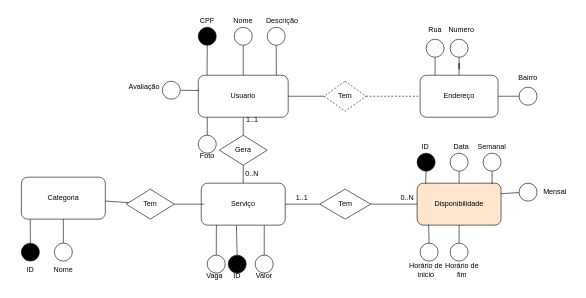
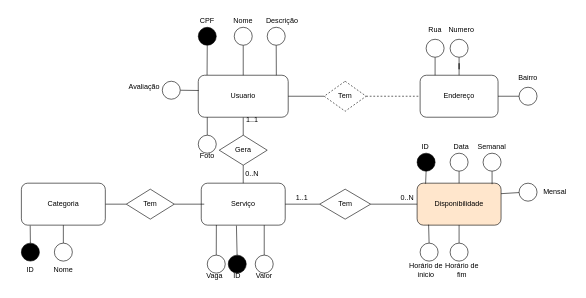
- <mxCell id="71" value="Categoria" style="rounded=1;whiteSpace=wrap;html=1;fillColor=#FFFFFF;" vertex="1" parent="1"><mxGeometry x="35" y="295" width="140" height="70" as="geometry" /></mxCell>
+ <mxCell id="71" value="Categoria" style="rounded=1;whiteSpace=wrap;html=1;fillColor=#FFFFFF;" vertex="1" parent="1"><mxGeometry x="35" y="305" width="140" height="70" as="geometry" /></mxCell>
